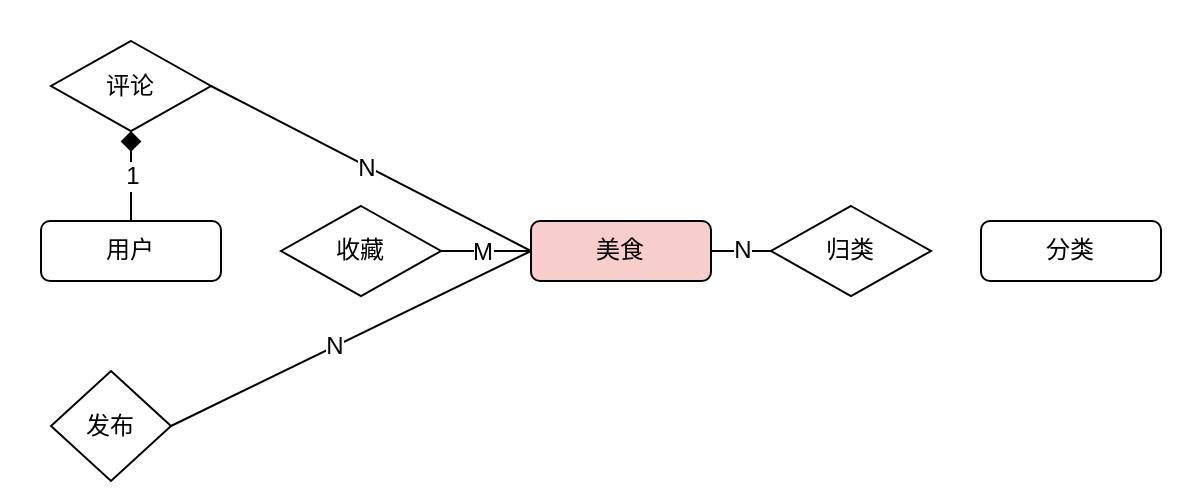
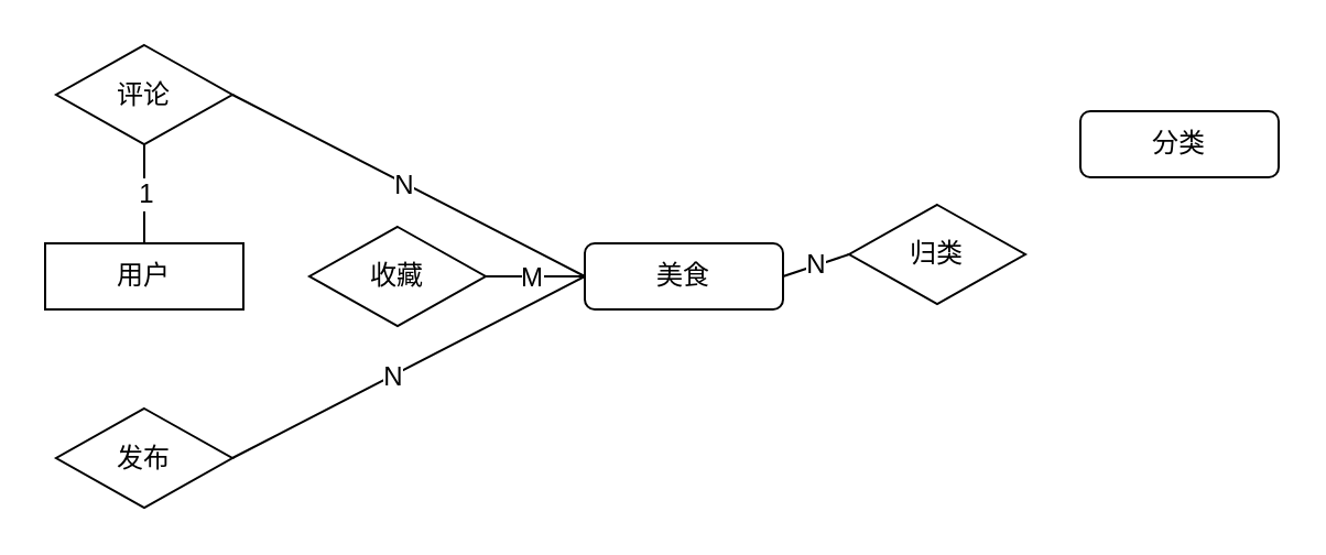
- <mxCell id="8" value="" style="endArrow=diamond;html=1;rounded=0;fontSize=12;startSize=8;endSize=8;curved=1;entryX=0.5;entryY=1;entryDx=0;entryDy=0;exitX=0.5;exitY=0;exitDx=0;exitDy=0;" parent="1" source="2" target="7" edge="1"><mxGeometry width="50" height="50" relative="1" as="geometry"><mxPoint x="275" y="265" as="sourcePoint" /><mxPoint x="325" y="215" as="targetPoint" /></mxGeometry></mxCell>
+ <mxCell id="8" value="" style="endArrow=none;html=1;rounded=0;fontSize=12;startSize=8;endSize=8;curved=1;entryX=0.5;entryY=1;entryDx=0;entryDy=0;exitX=0.5;exitY=0;exitDx=0;exitDy=0;" parent="1" source="2" target="7" edge="1"><mxGeometry width="50" height="50" relative="1" as="geometry"><mxPoint x="275" y="265" as="sourcePoint" /><mxPoint x="325" y="215" as="targetPoint" /></mxGeometry></mxCell>
- <mxCell id="2" value="用户" style="rounded=1;whiteSpace=wrap;html=1;" parent="1" vertex="1"><mxGeometry x="20" y="110" width="90" height="30" as="geometry" /></mxCell>
+ <mxCell id="2" value="用户" style="whiteSpace=wrap;html=1;rounded=0;" parent="1" vertex="1"><mxGeometry x="20" y="110" width="90" height="30" as="geometry" /></mxCell>
- <mxCell id="3" value="美食" style="rounded=1;whiteSpace=wrap;html=1;fillColor=#f8cecc;" parent="1" vertex="1"><mxGeometry x="265" y="110" width="90" height="30" as="geometry" /></mxCell>
+ <mxCell id="3" value="美食" style="rounded=1;whiteSpace=wrap;html=1;" parent="1" vertex="1"><mxGeometry x="265" y="110" width="90" height="30" as="geometry" /></mxCell>
- <mxCell id="15" value="归类" style="rhombus;whiteSpace=wrap;html=1;" parent="1" vertex="1"><mxGeometry x="385" y="102.5" width="80" height="45" as="geometry" /></mxCell>
+ <mxCell id="15" value="归类" style="rhombus;whiteSpace=wrap;html=1;" parent="1" vertex="1"><mxGeometry x="385" y="92.5" width="80" height="45" as="geometry" /></mxCell>
- <mxCell id="16" value="分类" style="rounded=1;whiteSpace=wrap;html=1;" parent="1" vertex="1"><mxGeometry x="490" y="110" width="90" height="30" as="geometry" /></mxCell>
+ <mxCell id="16" value="分类" style="rounded=1;whiteSpace=wrap;html=1;" parent="1" vertex="1"><mxGeometry x="490" y="50" width="90" height="30" as="geometry" /></mxCell>
- <mxCell id="12" value="发布" style="rhombus;whiteSpace=wrap;html=1;" parent="1" vertex="1"><mxGeometry x="25" y="185" width="60" height="55" as="geometry" /></mxCell>
+ <mxCell id="12" value="发布" style="rhombus;whiteSpace=wrap;html=1;" parent="1" vertex="1"><mxGeometry x="25" y="185" width="80" height="45" as="geometry" /></mxCell>
